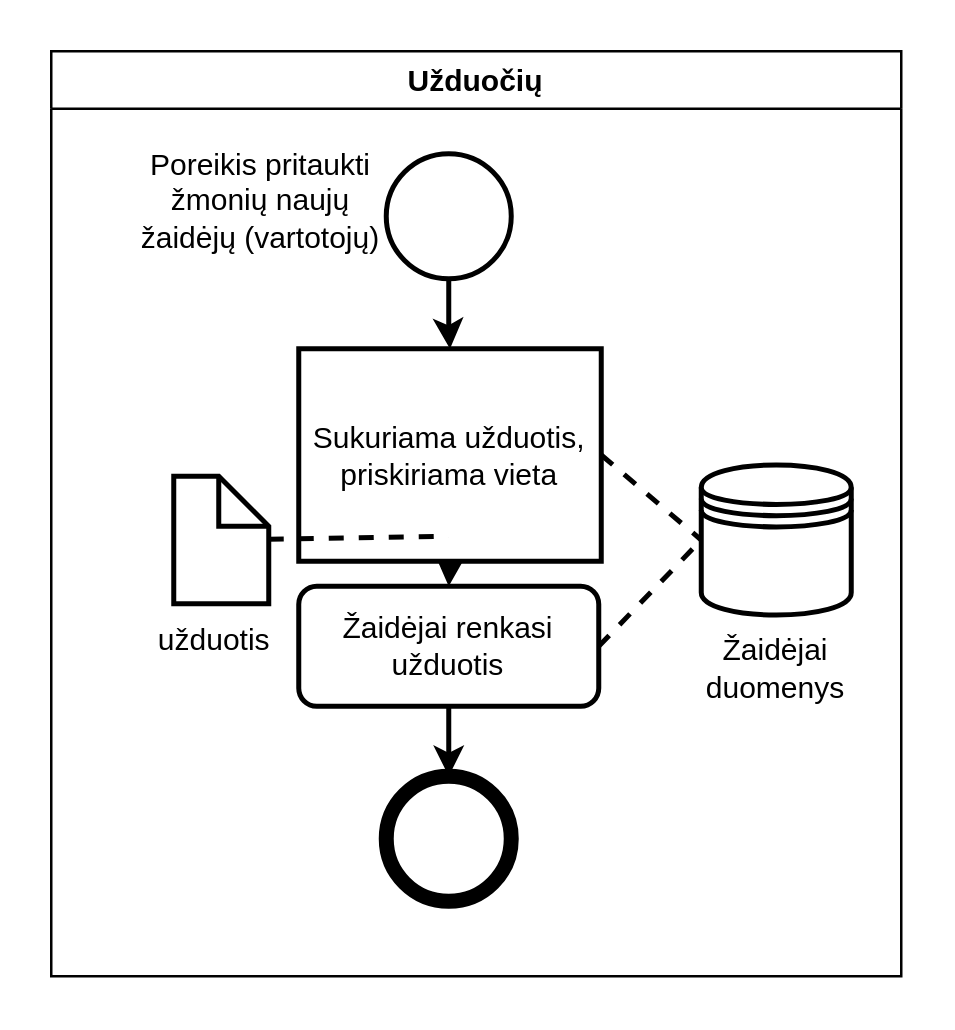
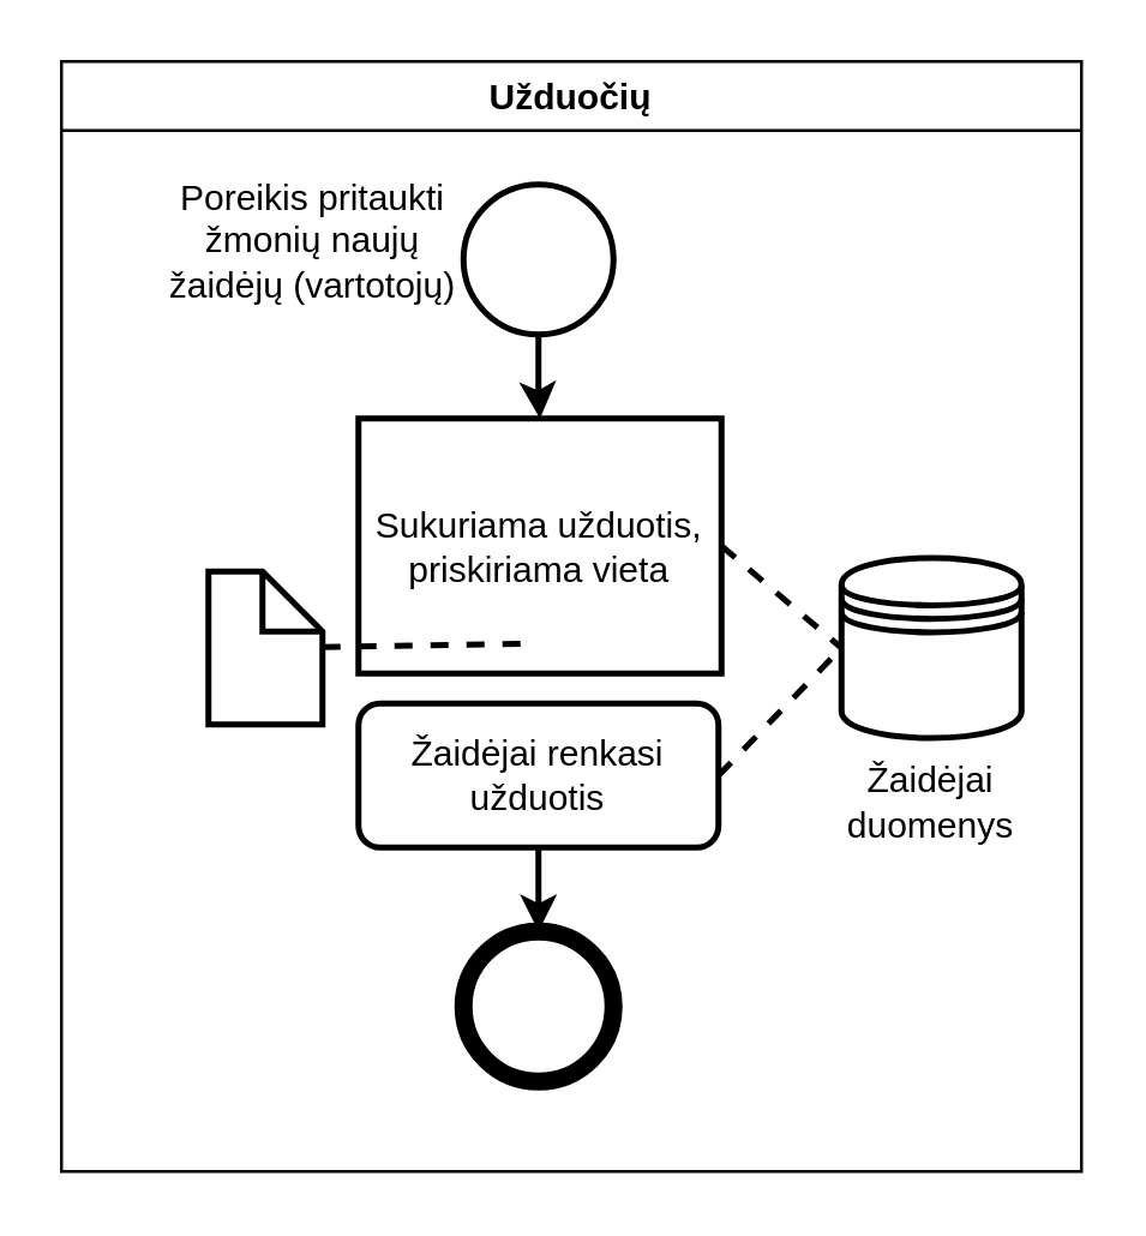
- <mxCell id="6" style="edgeStyle=none;rounded=0;orthogonalLoop=1;jettySize=auto;html=1;exitX=0.5;exitY=1;exitDx=0;exitDy=0;entryX=0.5;entryY=0;entryDx=0;entryDy=0;startArrow=none;startFill=0;endArrow=classic;endFill=1;strokeWidth=2;" parent="2" source="8" target="11" edge="1"><mxGeometry relative="1" as="geometry"><mxPoint x="159" y="212.5" as="targetPoint" /></mxGeometry></mxCell>
- <mxCell id="13" value="užduotis" style="text;html=1;strokeColor=none;fillColor=none;align=center;verticalAlign=middle;whiteSpace=wrap;rounded=0;" parent="2" vertex="1"><mxGeometry x="32" y="221" width="67" height="30" as="geometry" /></mxCell>
